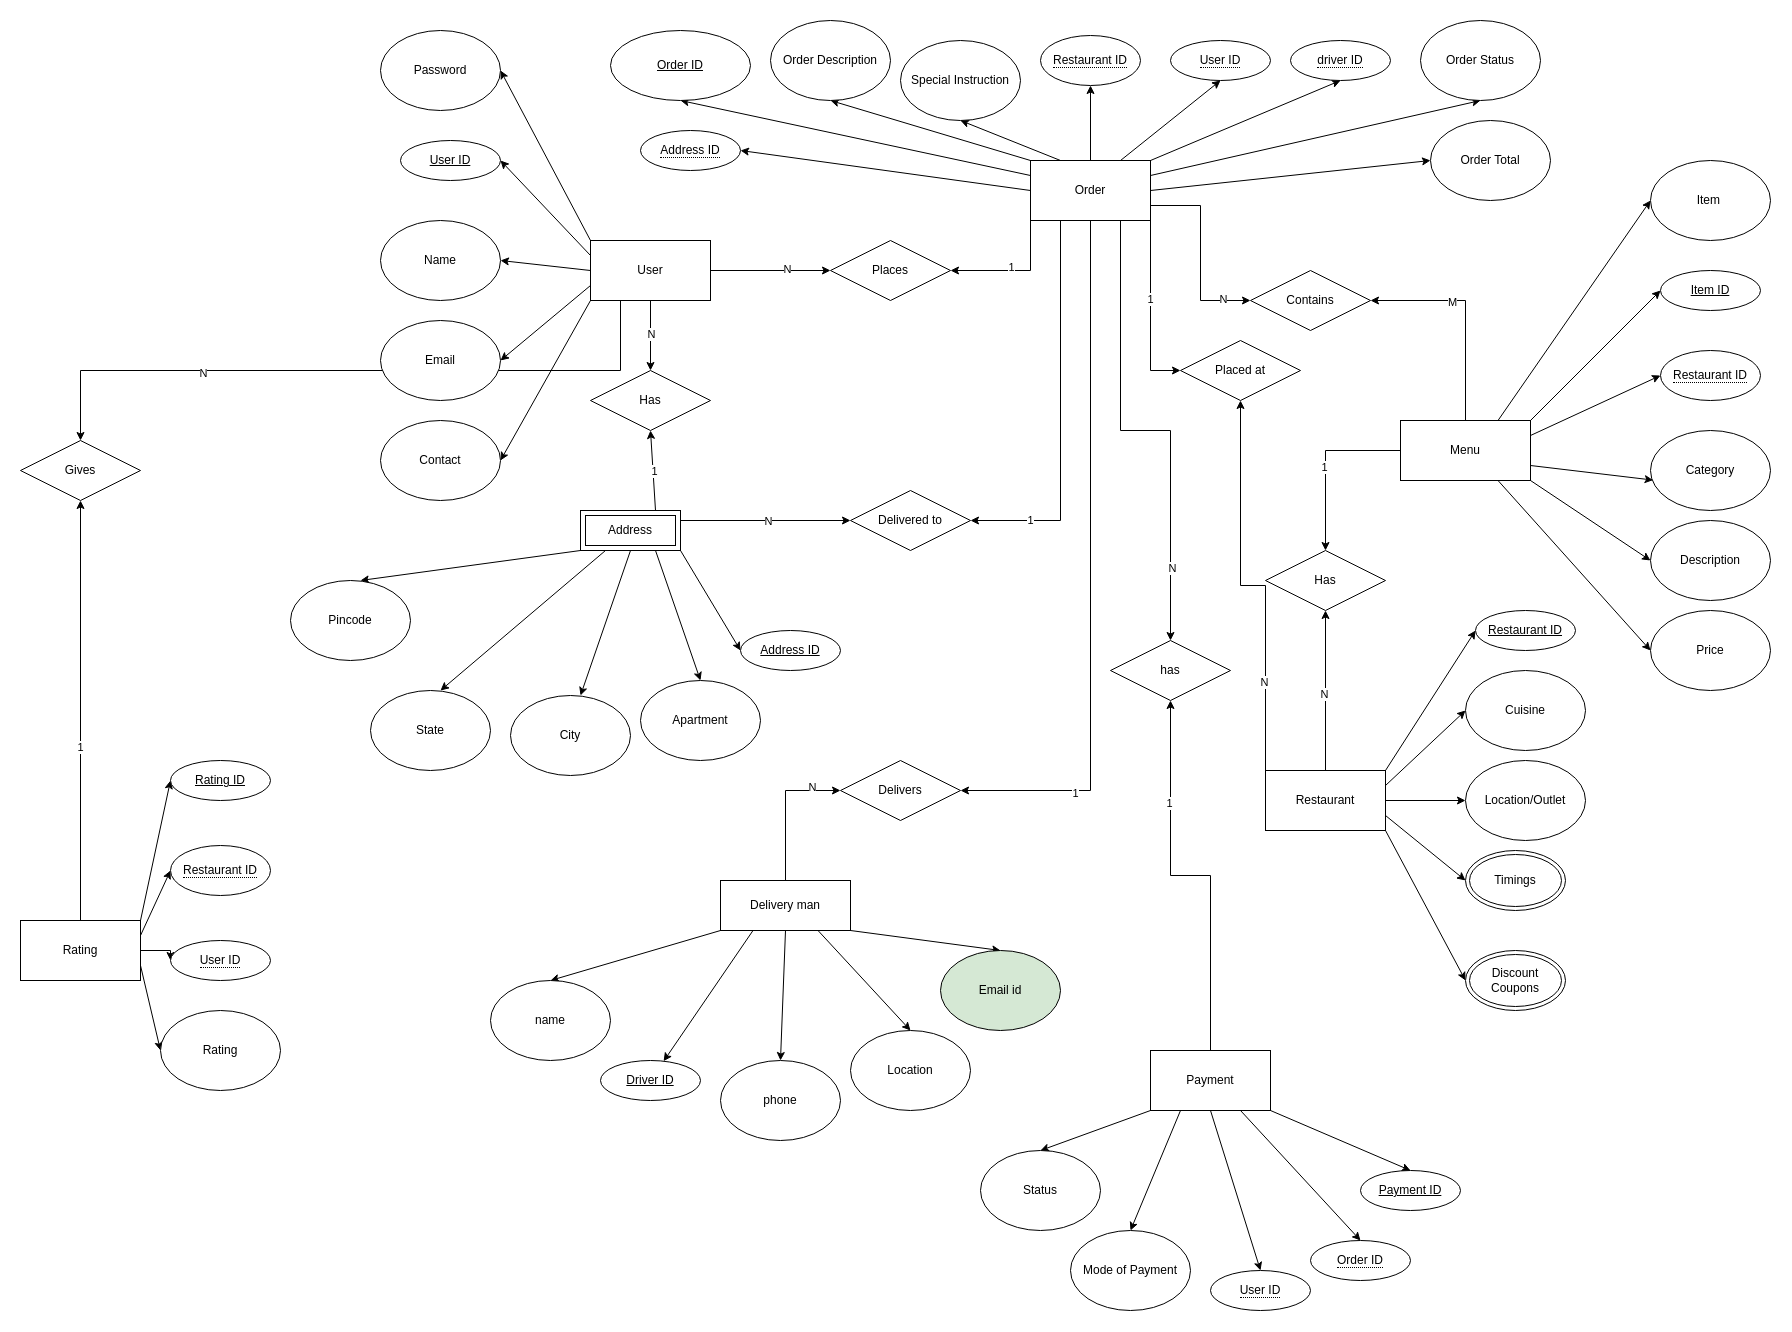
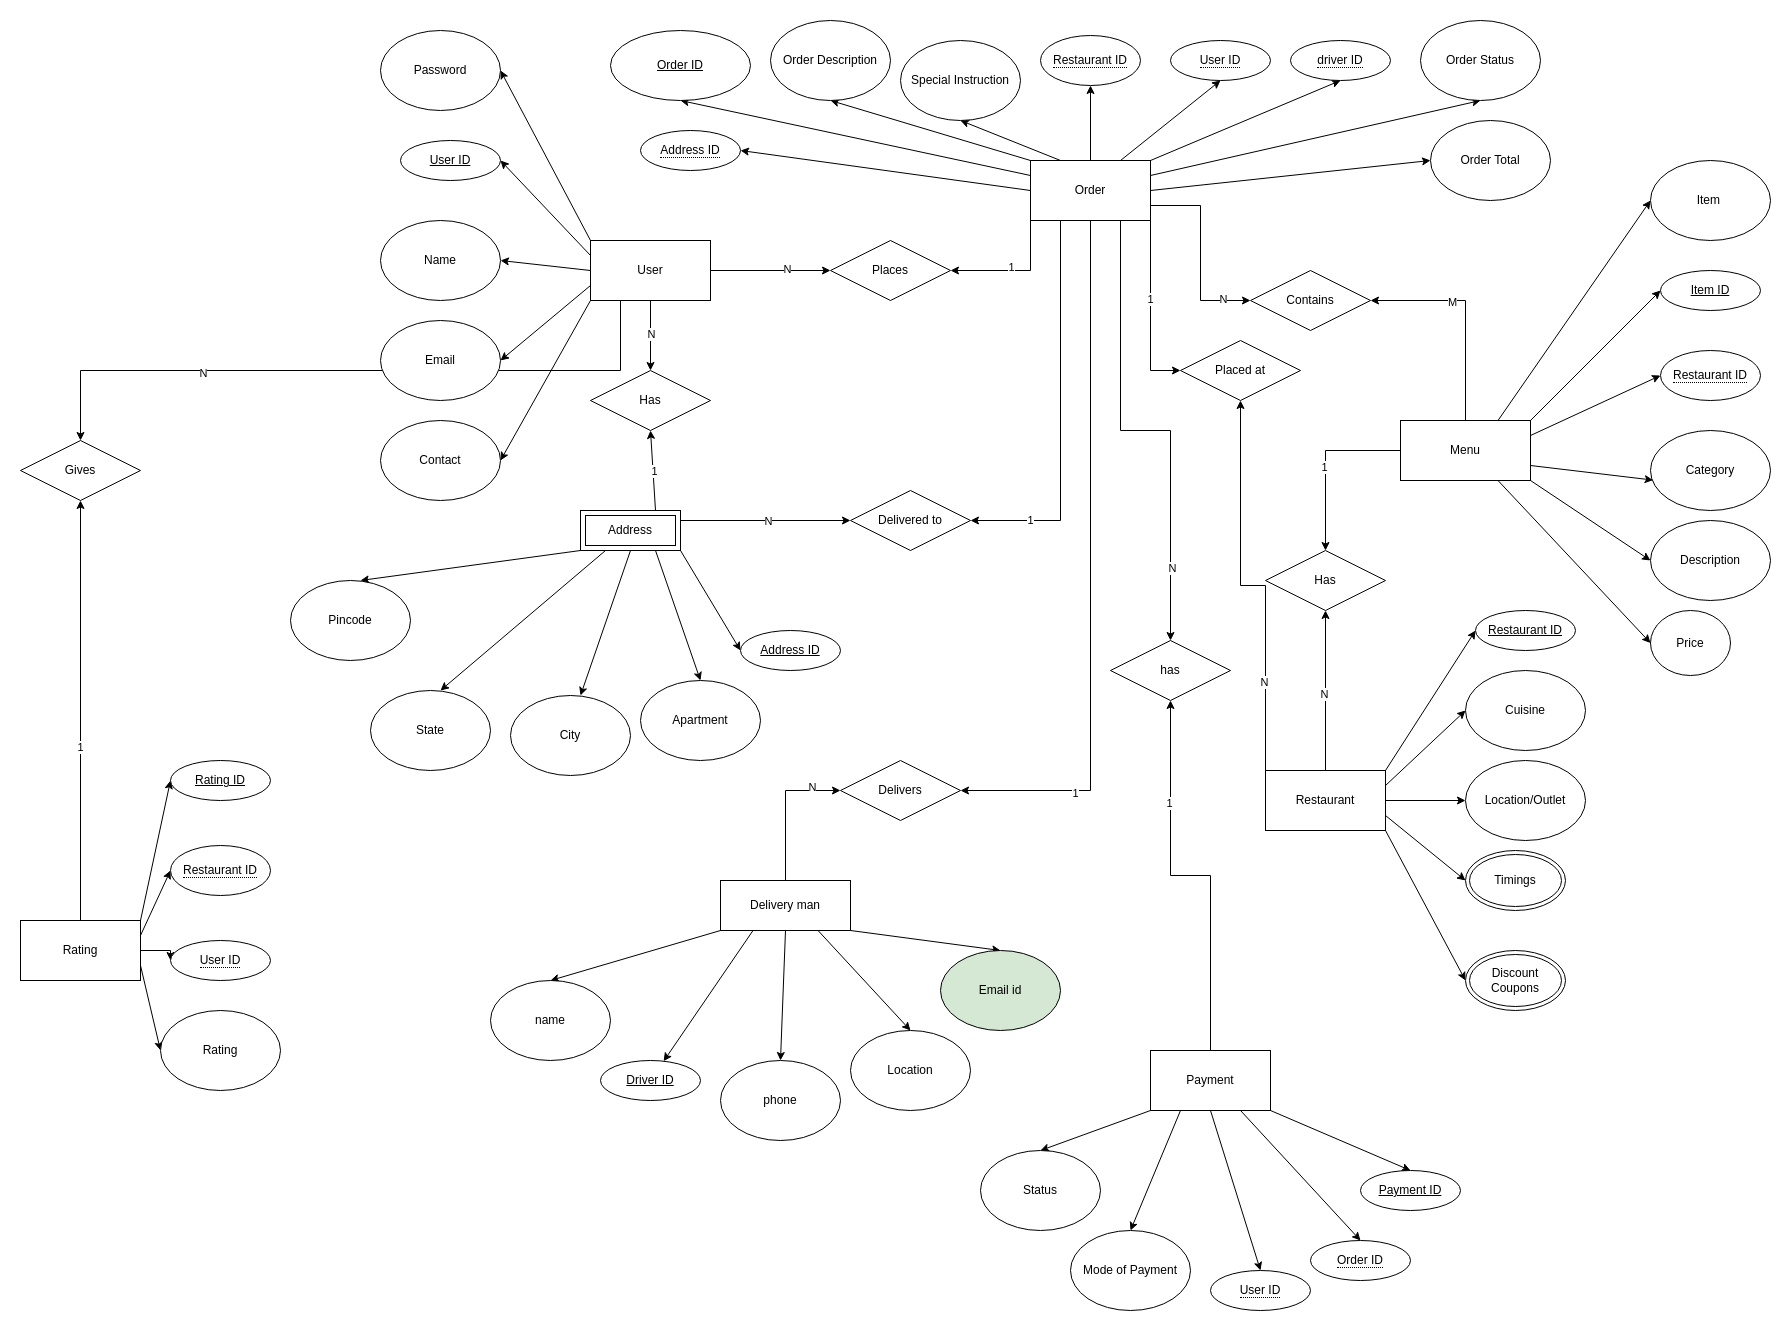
- <mxCell id="24" value="Price" style="ellipse;whiteSpace=wrap;html=1;" vertex="1" parent="1"><mxGeometry x="1650" y="610" width="120" height="80" as="geometry" /></mxCell>
+ <mxCell id="24" value="Price" style="ellipse;whiteSpace=wrap;html=1;" vertex="1" parent="1"><mxGeometry x="1650" y="610" width="80" height="65" as="geometry" /></mxCell>
